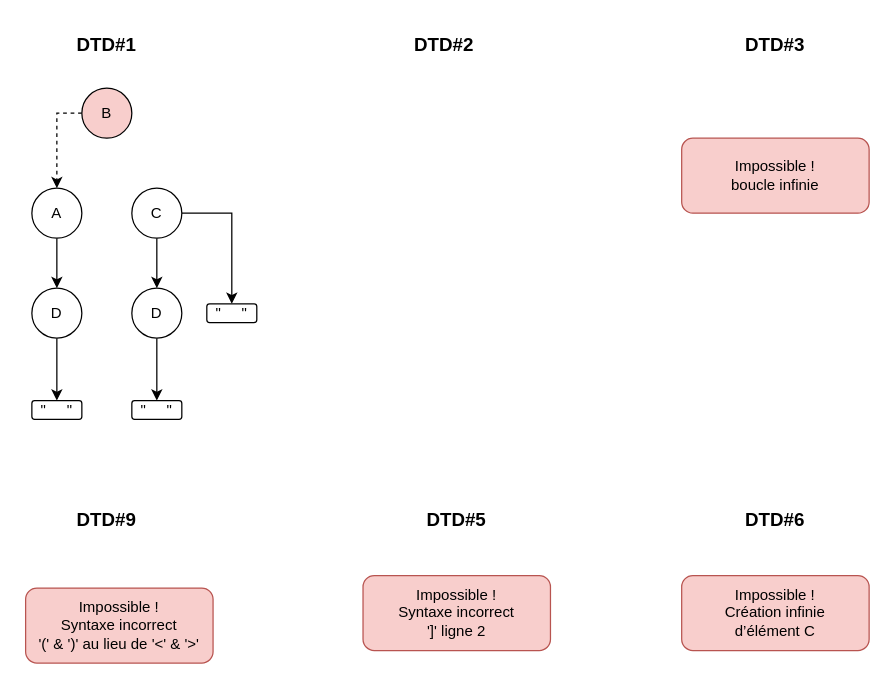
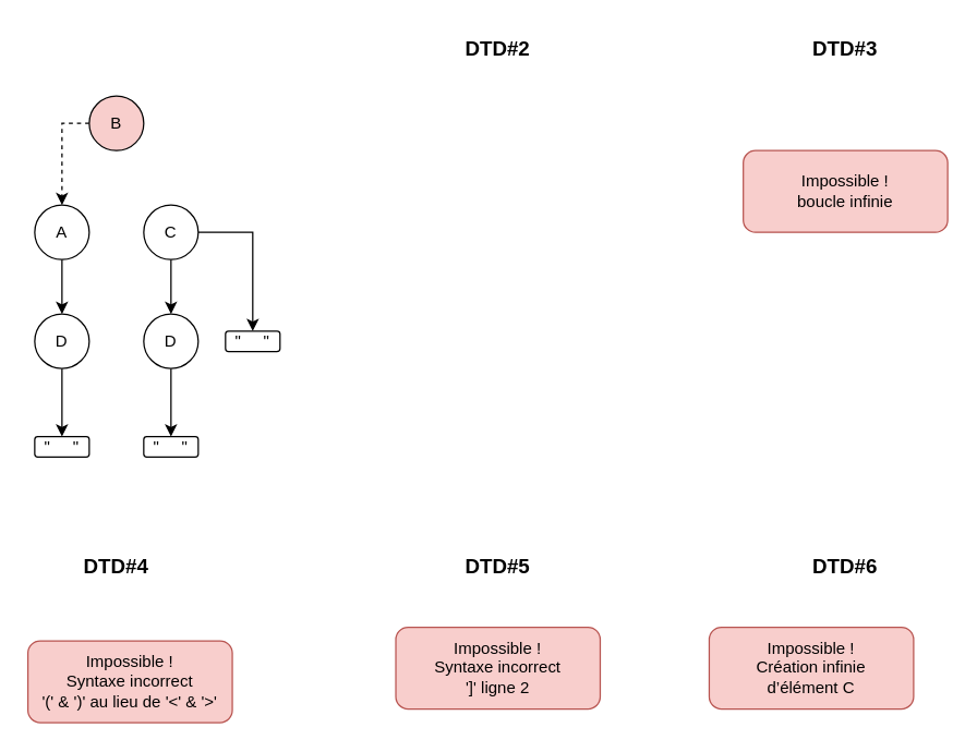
- <mxCell id="16" value="&lt;b&gt;&lt;font style=&quot;font-size: 15px&quot;&gt;DTD#1&lt;/font&gt;&lt;/b&gt;" style="text;html=1;strokeColor=none;fillColor=none;align=center;verticalAlign=middle;whiteSpace=wrap;rounded=0;" parent="1" vertex="1"><mxGeometry x="45" y="20" width="80" height="30" as="geometry" /></mxCell>
- <mxCell id="17" value="&lt;b&gt;&lt;font style=&quot;font-size: 15px&quot;&gt;DTD#2&lt;br&gt;&lt;/font&gt;&lt;/b&gt;" style="text;html=1;strokeColor=none;fillColor=none;align=center;verticalAlign=middle;whiteSpace=wrap;rounded=0;" parent="1" vertex="1"><mxGeometry x="315" y="20" width="80" height="30" as="geometry" /></mxCell>
+ <mxCell id="17" value="&lt;b&gt;&lt;font style=&quot;font-size: 15px&quot;&gt;DTD#2&lt;br&gt;&lt;/font&gt;&lt;/b&gt;" style="text;html=1;strokeColor=none;fillColor=none;align=center;verticalAlign=middle;whiteSpace=wrap;rounded=0;" parent="1" vertex="1"><mxGeometry x="325" y="20" width="80" height="30" as="geometry" /></mxCell>
- <mxCell id="20" value="&lt;b&gt;&lt;font style=&quot;font-size: 15px&quot;&gt;DTD#9&lt;/font&gt;&lt;/b&gt;" style="text;html=1;strokeColor=none;fillColor=none;align=center;verticalAlign=middle;whiteSpace=wrap;rounded=0;" parent="1" vertex="1"><mxGeometry x="45" y="400" width="80" height="30" as="geometry" /></mxCell>
+ <mxCell id="20" value="&lt;b&gt;&lt;font style=&quot;font-size: 15px&quot;&gt;DTD#4&lt;/font&gt;&lt;/b&gt;" style="text;html=1;strokeColor=none;fillColor=none;align=center;verticalAlign=middle;whiteSpace=wrap;rounded=0;" parent="1" vertex="1"><mxGeometry x="45" y="400" width="80" height="30" as="geometry" /></mxCell>
- <mxCell id="25" value="Impossible !&lt;br&gt;Création infinie &lt;br&gt;d’élément C" style="rounded=1;whiteSpace=wrap;html=1;fillColor=#f8cecc;strokeColor=#b85450;" parent="1" vertex="1"><mxGeometry x="545" y="460" width="150" height="60" as="geometry" /></mxCell>
+ <mxCell id="25" value="Impossible !&lt;br&gt;Création infinie &lt;br&gt;d’élément C" style="rounded=1;whiteSpace=wrap;html=1;fillColor=#f8cecc;strokeColor=#b85450;" parent="1" vertex="1"><mxGeometry x="520" y="460" width="150" height="60" as="geometry" /></mxCell>
